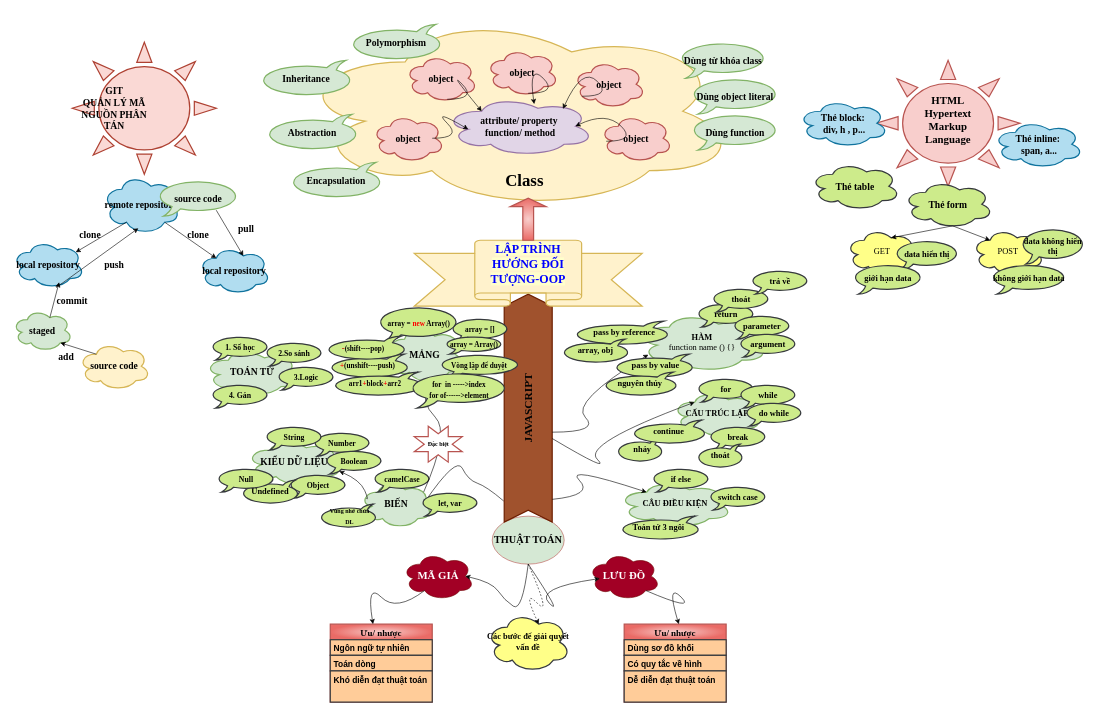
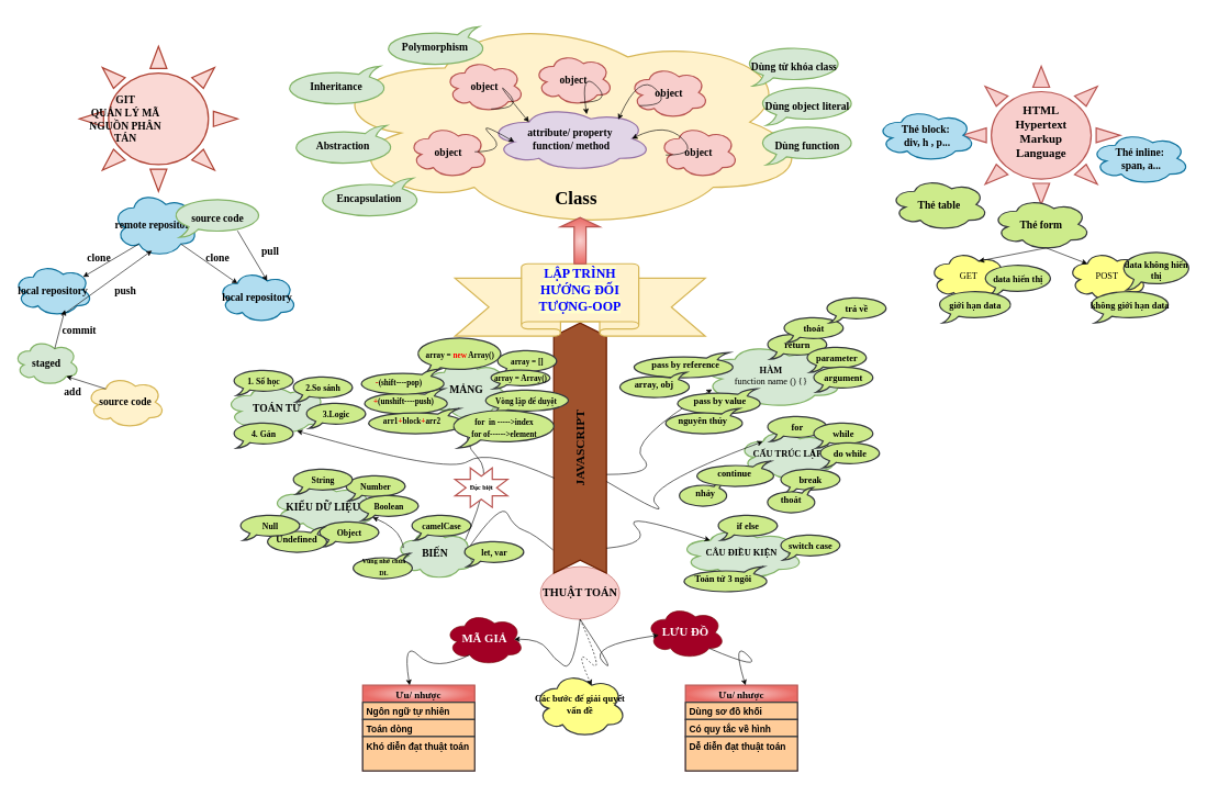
+ <mxCell id="31" value="" style="curved=1;endArrow=classic;html=1;fontFamily=Tahoma;fontSize=14;exitX=0.38;exitY=0.013;exitDx=0;exitDy=0;exitPerimeter=0;entryX=0.688;entryY=0.922;entryDx=0;entryDy=0;entryPerimeter=0;" parent="1" source="19" target="21" edge="1"><mxGeometry width="50" height="50" relative="1" as="geometry"><mxPoint x="680" y="770" as="sourcePoint" /><mxPoint x="730" y="720" as="targetPoint" /><Array as="points"><mxPoint x="740" y="680" /><mxPoint x="680" y="720" /></Array></mxGeometry></mxCell>
- <mxCell id="2" value="&lt;h2&gt;&lt;b&gt;&lt;font style=&quot;font-size: 17px&quot; face=&quot;Tahoma&quot;&gt;THUẬT TOÁN&lt;/font&gt;&lt;/b&gt;&lt;/h2&gt;" style="ellipse;whiteSpace=wrap;html=1;fillColor=#d5e8d4;strokeColor=#B85450;" parent="1" vertex="1"><mxGeometry x="820" y="860" width="120" height="80" as="geometry" /></mxCell>
+ <mxCell id="2" value="&lt;h2&gt;&lt;b&gt;&lt;font style=&quot;font-size: 17px&quot; face=&quot;Tahoma&quot;&gt;THUẬT TOÁN&lt;/font&gt;&lt;/b&gt;&lt;/h2&gt;" style="ellipse;whiteSpace=wrap;html=1;fillColor=#f8cecc;strokeColor=#B85450;" parent="1" vertex="1"><mxGeometry x="820" y="860" width="120" height="80" as="geometry" /></mxCell>
- <mxCell id="3" value="&lt;h2&gt;&lt;font face=&quot;Tahoma&quot;&gt;MÃ GIẢ&lt;/font&gt;&lt;/h2&gt;" style="ellipse;shape=cloud;whiteSpace=wrap;html=1;strokeColor=#6F0000;fillColor=#a20025;fontColor=#ffffff;" parent="1" vertex="1"><mxGeometry x="670" y="920" width="120" height="80" as="geometry" /></mxCell>
+ <mxCell id="3" value="&lt;h2&gt;&lt;font face=&quot;Tahoma&quot;&gt;MÃ GIẢ&lt;/font&gt;&lt;/h2&gt;" style="ellipse;shape=cloud;whiteSpace=wrap;html=1;strokeColor=#6F0000;fillColor=#a20025;fontColor=#ffffff;" parent="1" vertex="1"><mxGeometry x="675" y="930" width="120" height="80" as="geometry" /></mxCell>
